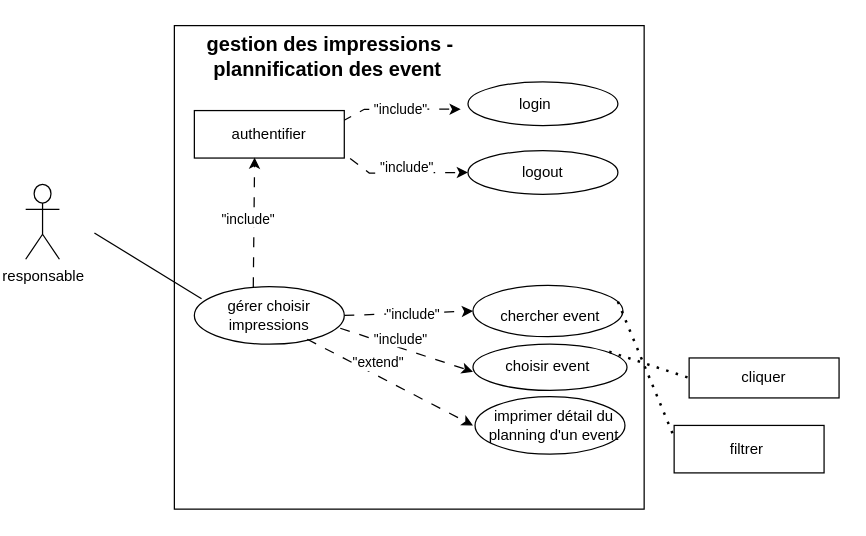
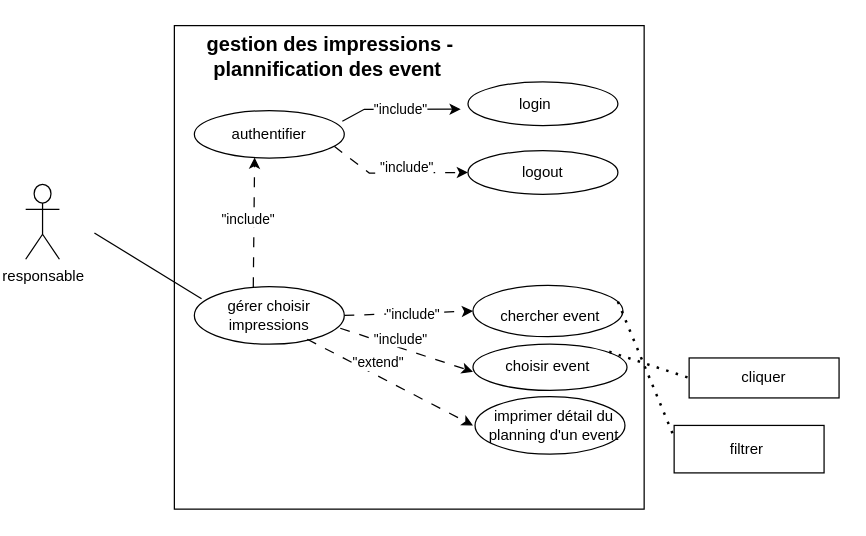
- <mxCell id="10" value="" style="endArrow=classic;html=1;rounded=0;entryX=0;entryY=1;entryDx=0;entryDy=0;endFill=1;dashed=1;dashPattern=8 8;exitX=0.987;exitY=0.226;exitDx=0;exitDy=0;exitPerimeter=0;" parent="1" target="5" edge="1" source="31"><mxGeometry width="50" height="50" relative="1" as="geometry"><mxPoint x="60" y="141" as="sourcePoint" /><mxPoint x="436" y="209" as="targetPoint" /><Array as="points"><mxPoint x="291" y="87" /></Array></mxGeometry></mxCell>
+ <mxCell id="10" value="" style="endArrow=classic;html=1;rounded=0;entryX=0;entryY=1;entryDx=0;entryDy=0;endFill=1;dashed=0;dashPattern=8 8;exitX=0.987;exitY=0.226;exitDx=0;exitDy=0;exitPerimeter=0;" parent="1" target="5" edge="1" source="31"><mxGeometry width="50" height="50" relative="1" as="geometry"><mxPoint x="60" y="141" as="sourcePoint" /><mxPoint x="436" y="209" as="targetPoint" /><Array as="points"><mxPoint x="291" y="87" /></Array></mxGeometry></mxCell>
- <mxCell id="31" value="authentifier" style="whiteSpace=wrap;html=1;rounded=0;" vertex="1" parent="1"><mxGeometry x="155" y="88" width="120" height="38" as="geometry" /></mxCell>
+ <mxCell id="31" value="authentifier" style="ellipse;whiteSpace=wrap;html=1;" vertex="1" parent="1"><mxGeometry x="155" y="88" width="120" height="38" as="geometry" /></mxCell>
